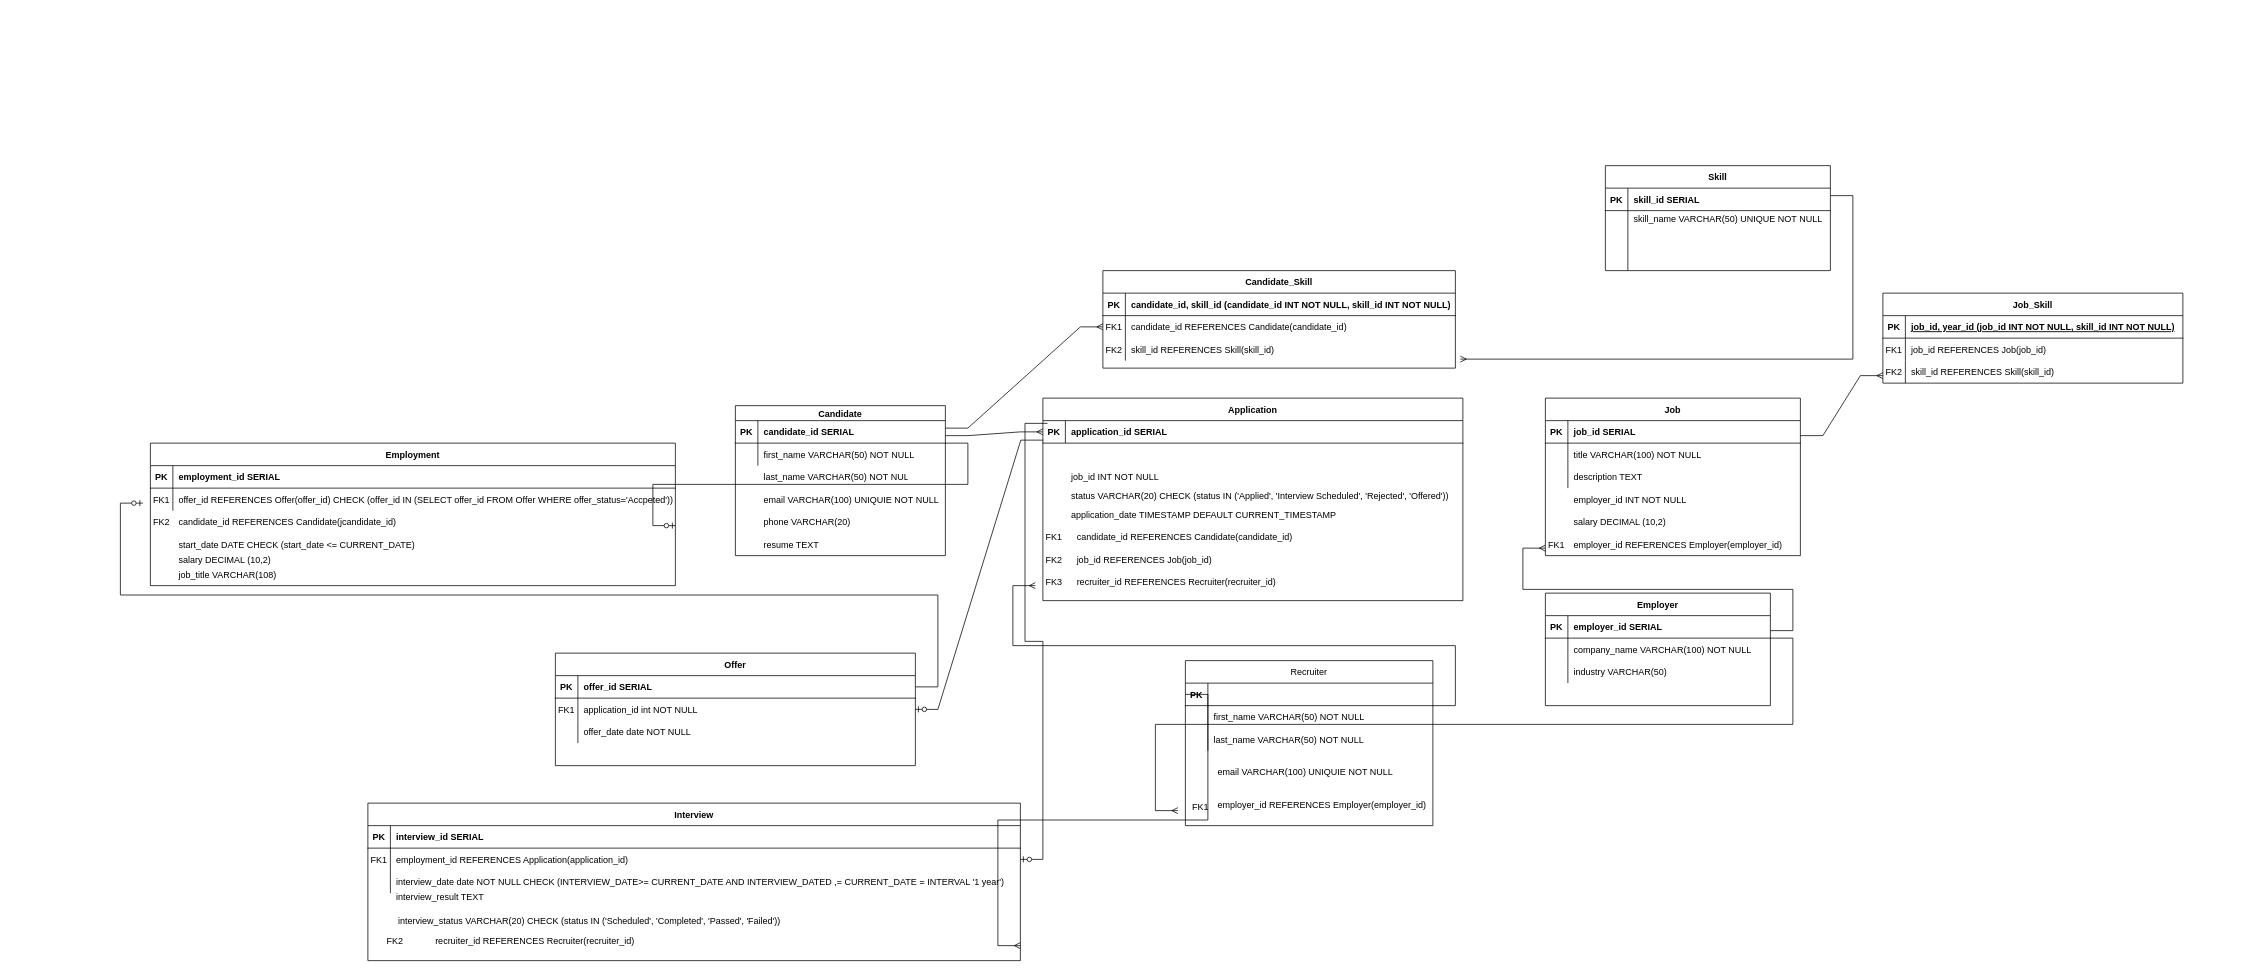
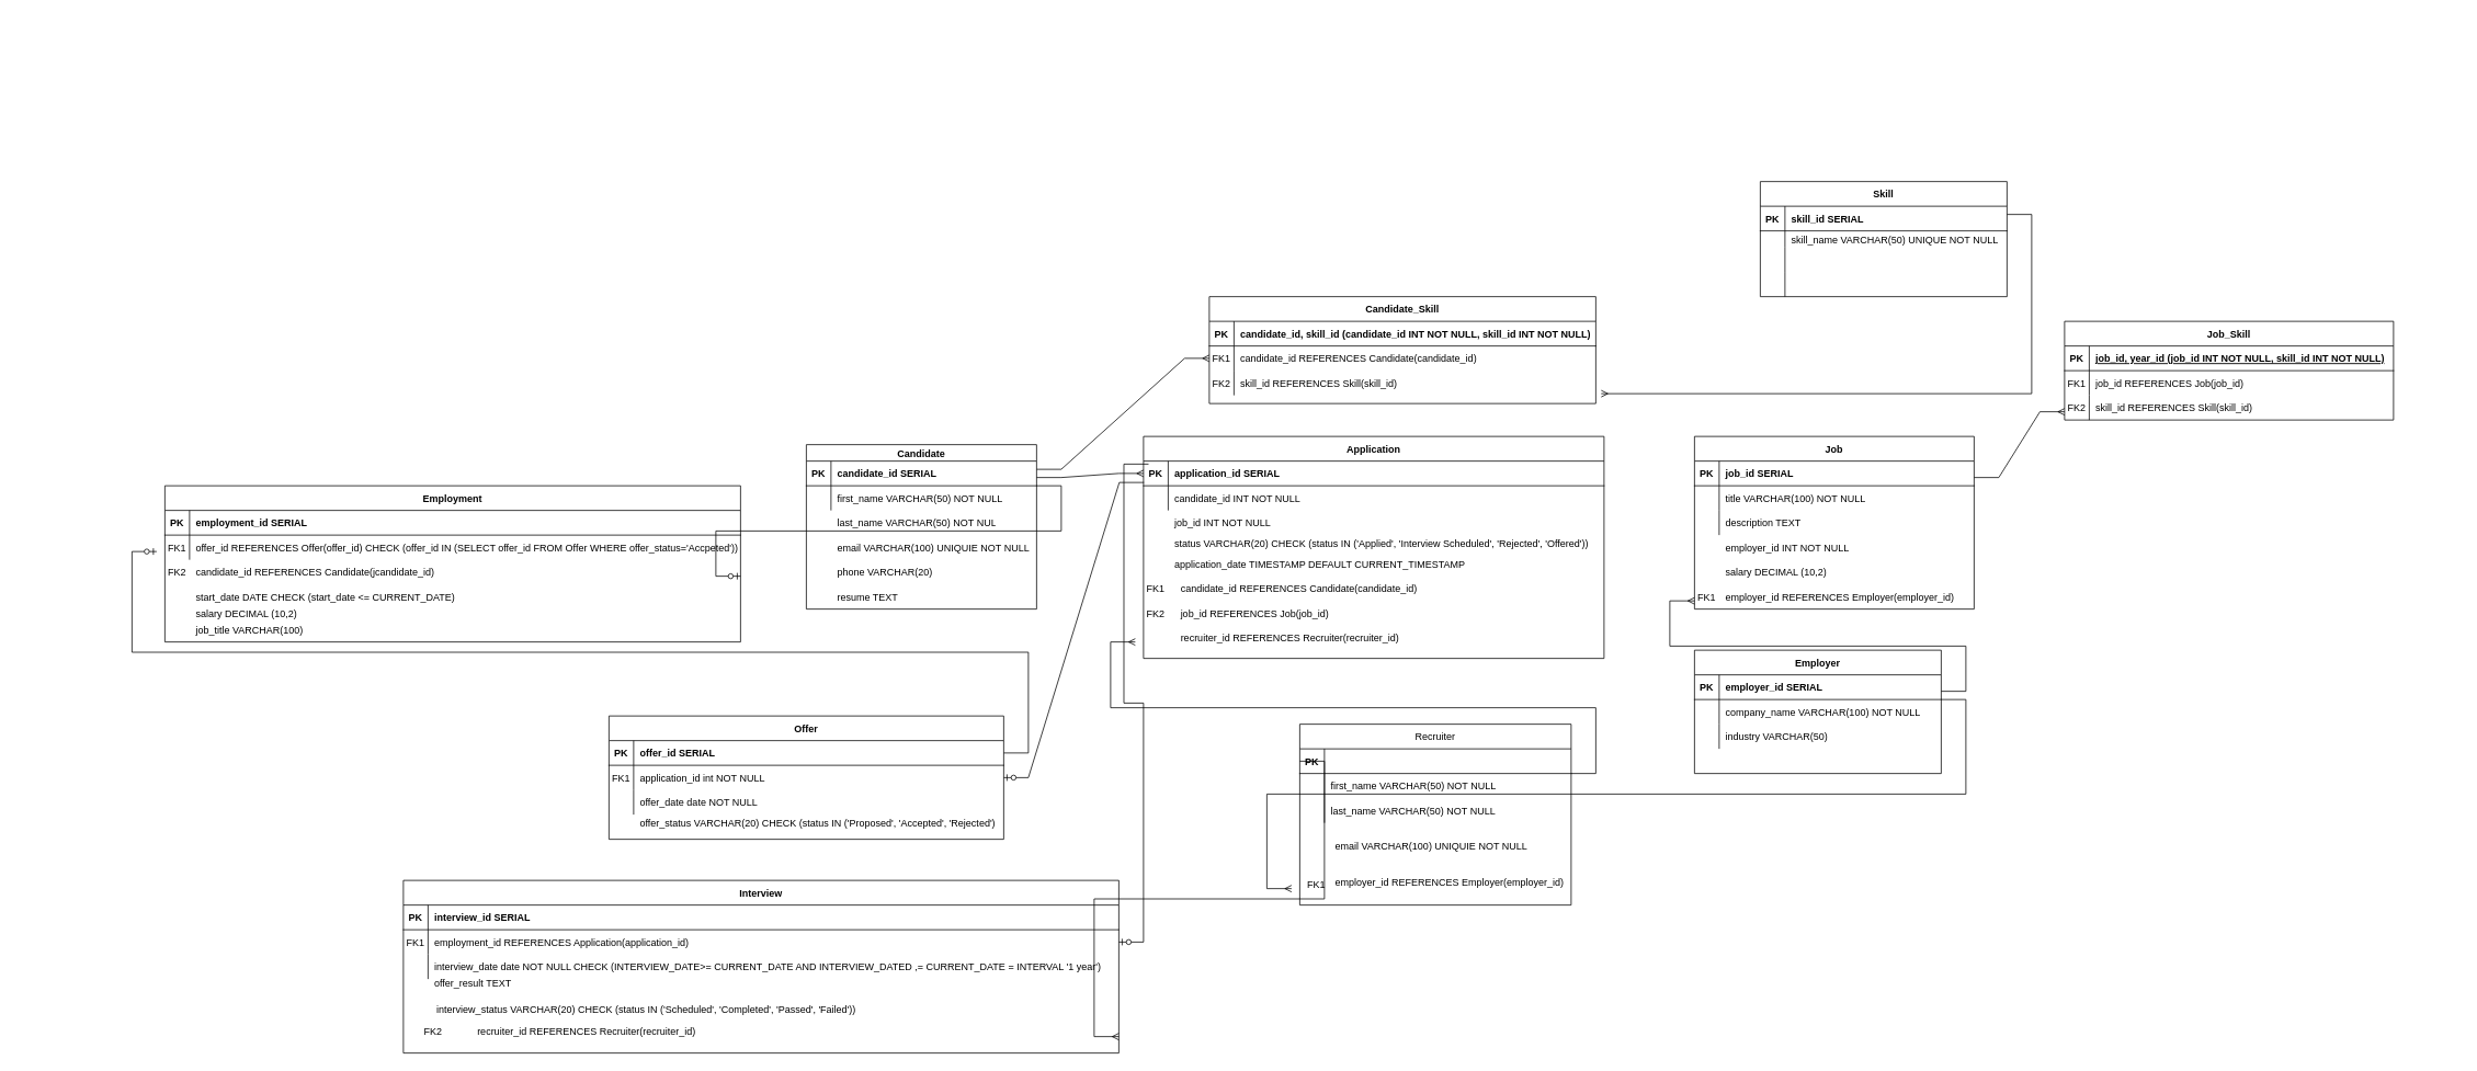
+ <mxCell id="18" value="candidate_id INT NOT NULL" style="shape=partialRectangle;overflow=hidden;connectable=0;fillColor=none;top=0;left=0;bottom=0;right=0;align=left;spacingLeft=6;" parent="16" vertex="1"><mxGeometry x="30" width="530" height="30" as="geometry"><mxRectangle width="530" height="30" as="alternateBounds" /></mxGeometry></mxCell>
- <mxCell id="167" value="job_title VARCHAR(108)" style="shape=partialRectangle;overflow=hidden;connectable=0;fillColor=none;top=0;left=0;bottom=0;right=0;align=left;spacingLeft=6;" vertex="1" parent="1"><mxGeometry x="230" y="750" width="680" height="30" as="geometry"><mxRectangle width="680" height="30" as="alternateBounds" /></mxGeometry></mxCell>
+ <mxCell id="167" value="job_title VARCHAR(100)" style="shape=partialRectangle;overflow=hidden;connectable=0;fillColor=none;top=0;left=0;bottom=0;right=0;align=left;spacingLeft=6;" vertex="1" parent="1"><mxGeometry x="230" y="750" width="680" height="30" as="geometry"><mxRectangle width="680" height="30" as="alternateBounds" /></mxGeometry></mxCell>
- <mxCell id="27" value="FK3" style="shape=partialRectangle;overflow=hidden;connectable=0;fillColor=none;top=0;left=0;bottom=0;right=0;" vertex="1" parent="11"><mxGeometry y="230" width="30" height="30" as="geometry"><mxRectangle width="30" height="30" as="alternateBounds" /></mxGeometry></mxCell>
+ <mxCell id="105" value="offer_status VARCHAR(20) CHECK (status IN ('Proposed', 'Accepted', 'Rejected')" style="shape=partialRectangle;overflow=hidden;connectable=0;fillColor=none;top=0;left=0;bottom=0;right=0;align=left;spacingLeft=6;" parent="94" vertex="1"><mxGeometry x="30" y="120" width="450" height="20" as="geometry"><mxRectangle width="220" height="30" as="alternateBounds" /></mxGeometry></mxCell>
- <mxCell id="117" value="interview_result TEXT" style="shape=partialRectangle;overflow=hidden;connectable=0;fillColor=none;top=0;left=0;bottom=0;right=0;align=left;spacingLeft=6;" parent="106" vertex="1"><mxGeometry x="30.0" y="109.565" width="726.859" height="31.5" as="geometry"><mxRectangle width="230" height="30" as="alternateBounds" /></mxGeometry></mxCell>
+ <mxCell id="117" value="offer_result TEXT" style="shape=partialRectangle;overflow=hidden;connectable=0;fillColor=none;top=0;left=0;bottom=0;right=0;align=left;spacingLeft=6;" parent="106" vertex="1"><mxGeometry x="30.0" y="109.565" width="726.859" height="31.5" as="geometry"><mxRectangle width="230" height="30" as="alternateBounds" /></mxGeometry></mxCell>
